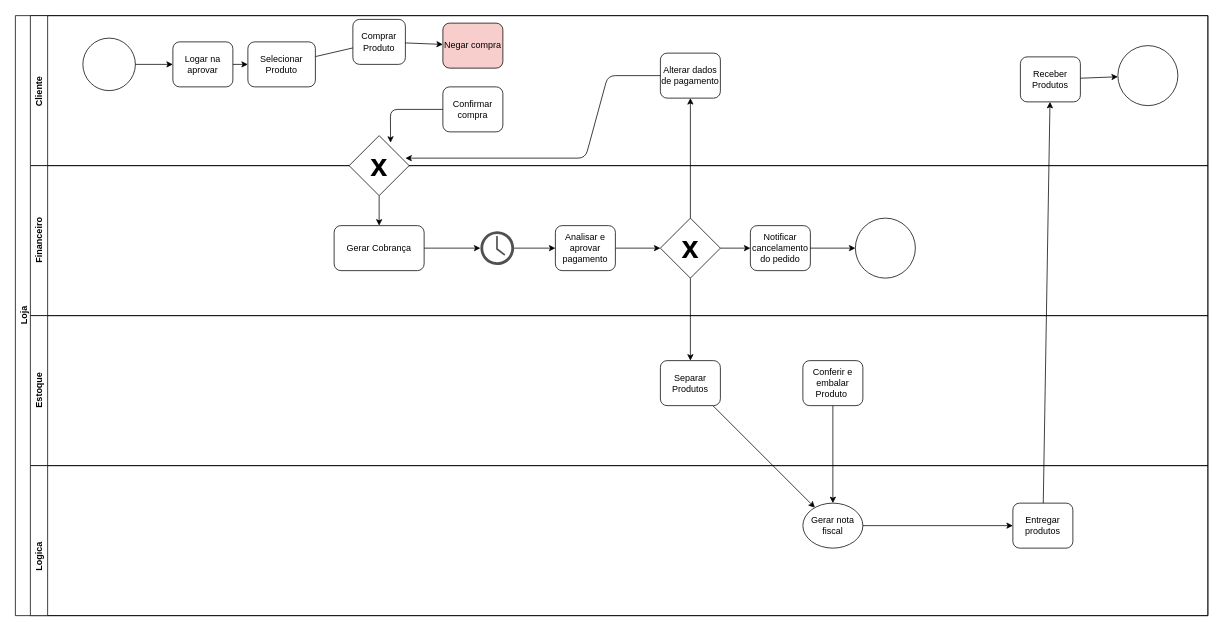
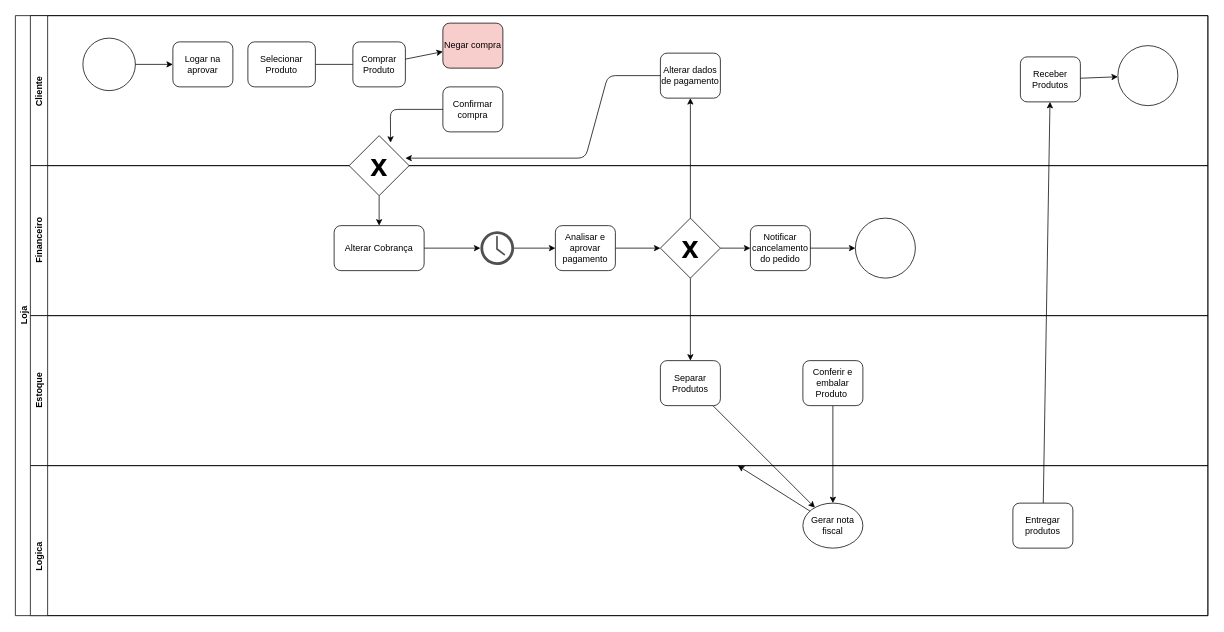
- <mxCell id="7" value="Comprar&lt;div&gt;Produto&lt;/div&gt;" style="rounded=1;whiteSpace=wrap;html=1;" vertex="1" parent="3"><mxGeometry x="430" y="5" width="70" height="60" as="geometry" /></mxCell>
+ <mxCell id="7" value="Comprar&lt;div&gt;Produto&lt;/div&gt;" style="rounded=1;whiteSpace=wrap;html=1;" vertex="1" parent="3"><mxGeometry x="430" y="35" width="70" height="60" as="geometry" /></mxCell>
- <mxCell id="29" style="edgeStyle=none;html=1;" edge="1" parent="1" source="5" target="28"><mxGeometry relative="1" as="geometry"><mxPoint x="390" y="85" as="targetPoint" /></mxGeometry></mxCell>
- <mxCell id="17" value="Gerar Cobrança" style="rounded=1;whiteSpace=wrap;html=1;" vertex="1" parent="13"><mxGeometry x="405" y="80" width="120" height="60" as="geometry" /></mxCell>
+ <mxCell id="17" value="Alterar Cobrança" style="rounded=1;whiteSpace=wrap;html=1;" vertex="1" parent="13"><mxGeometry x="405" y="80" width="120" height="60" as="geometry" /></mxCell>
- <mxCell id="38" style="edgeStyle=none;html=1;" edge="1" parent="1" source="39" target="41"><mxGeometry relative="1" as="geometry"><mxPoint x="1410" y="700" as="targetPoint" /></mxGeometry></mxCell>
+ <mxCell id="38" style="edgeStyle=none;html=1;" edge="1" parent="1" source="39" target="22"><mxGeometry relative="1" as="geometry"><mxPoint x="1410" y="700" as="targetPoint" /></mxGeometry></mxCell>
